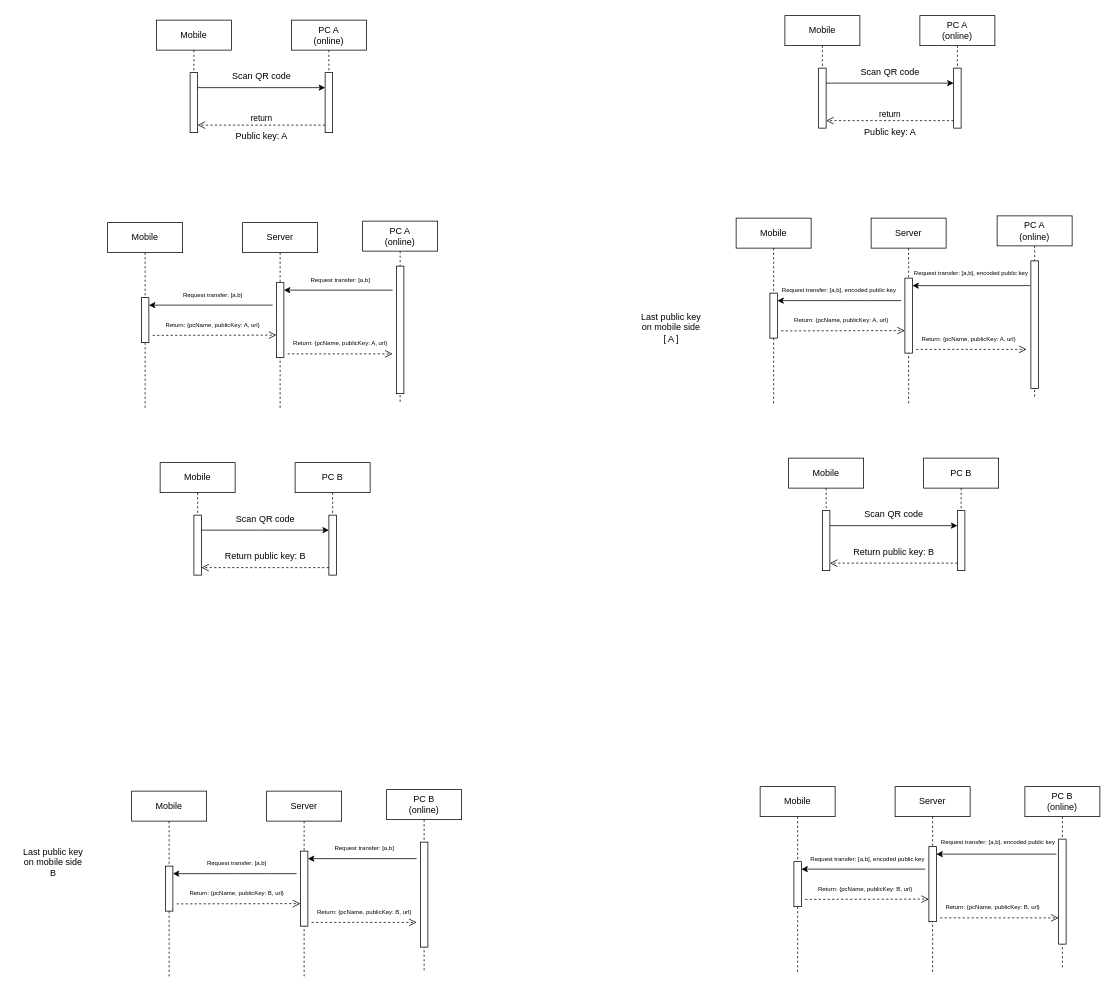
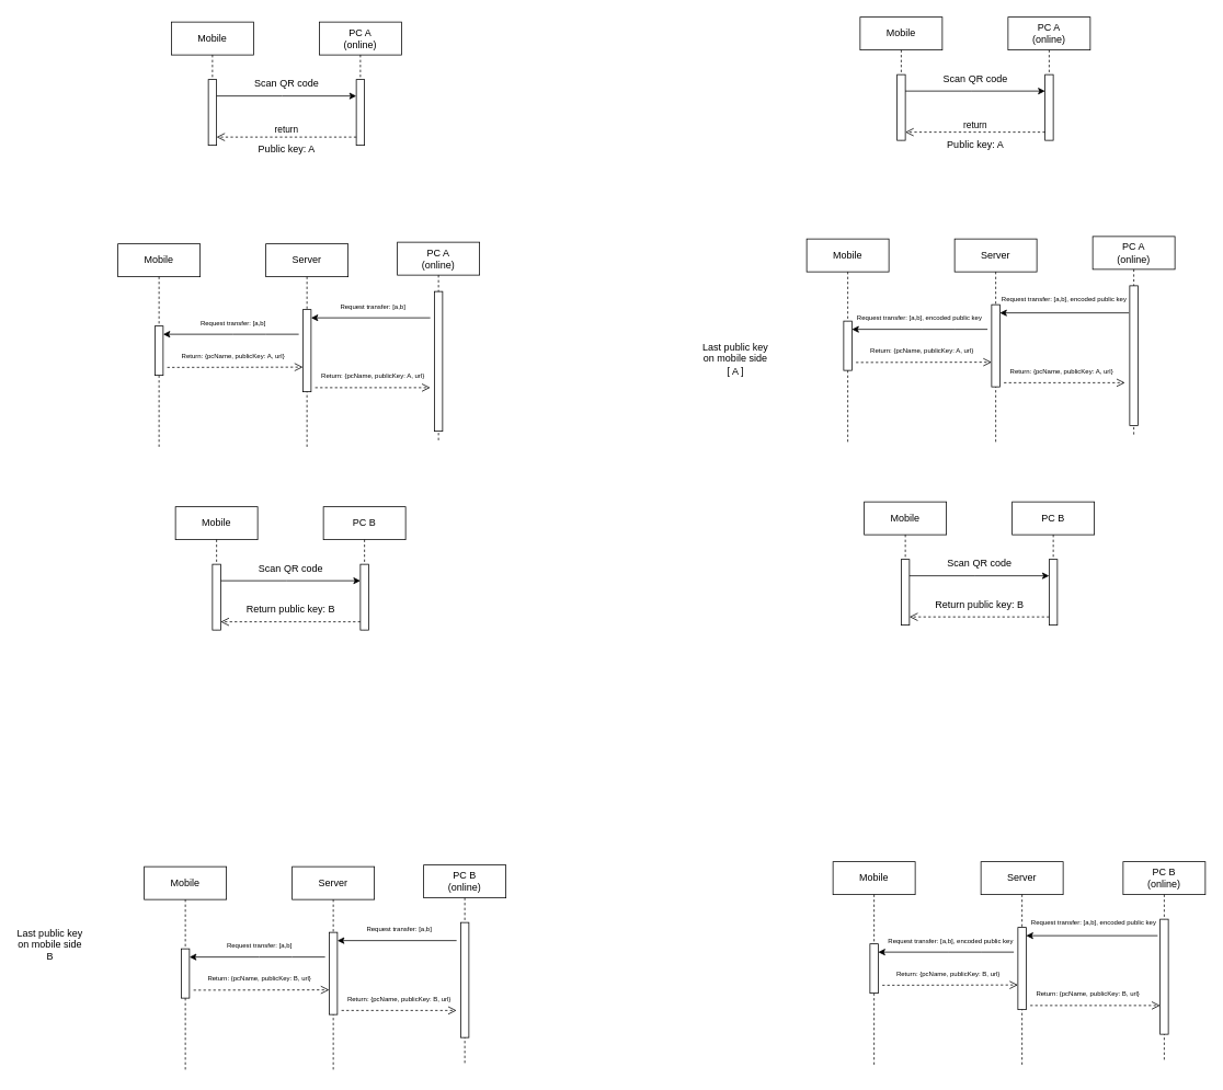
- <mxCell id="46" value="Last public key&lt;br&gt;on mobile side&lt;br&gt;B" style="text;html=1;align=center;verticalAlign=middle;resizable=0;points=[];autosize=1;strokeColor=none;fillColor=none;" vertex="1" parent="1"><mxGeometry x="20" y="1119" width="100" height="60" as="geometry" /></mxCell>
+ <mxCell id="46" value="Last public key&lt;br&gt;on mobile side&lt;br&gt;B" style="text;html=1;align=center;verticalAlign=middle;resizable=0;points=[];autosize=1;strokeColor=none;fillColor=none;" vertex="1" parent="1"><mxGeometry x="10" y="1119" width="100" height="60" as="geometry" /></mxCell>
